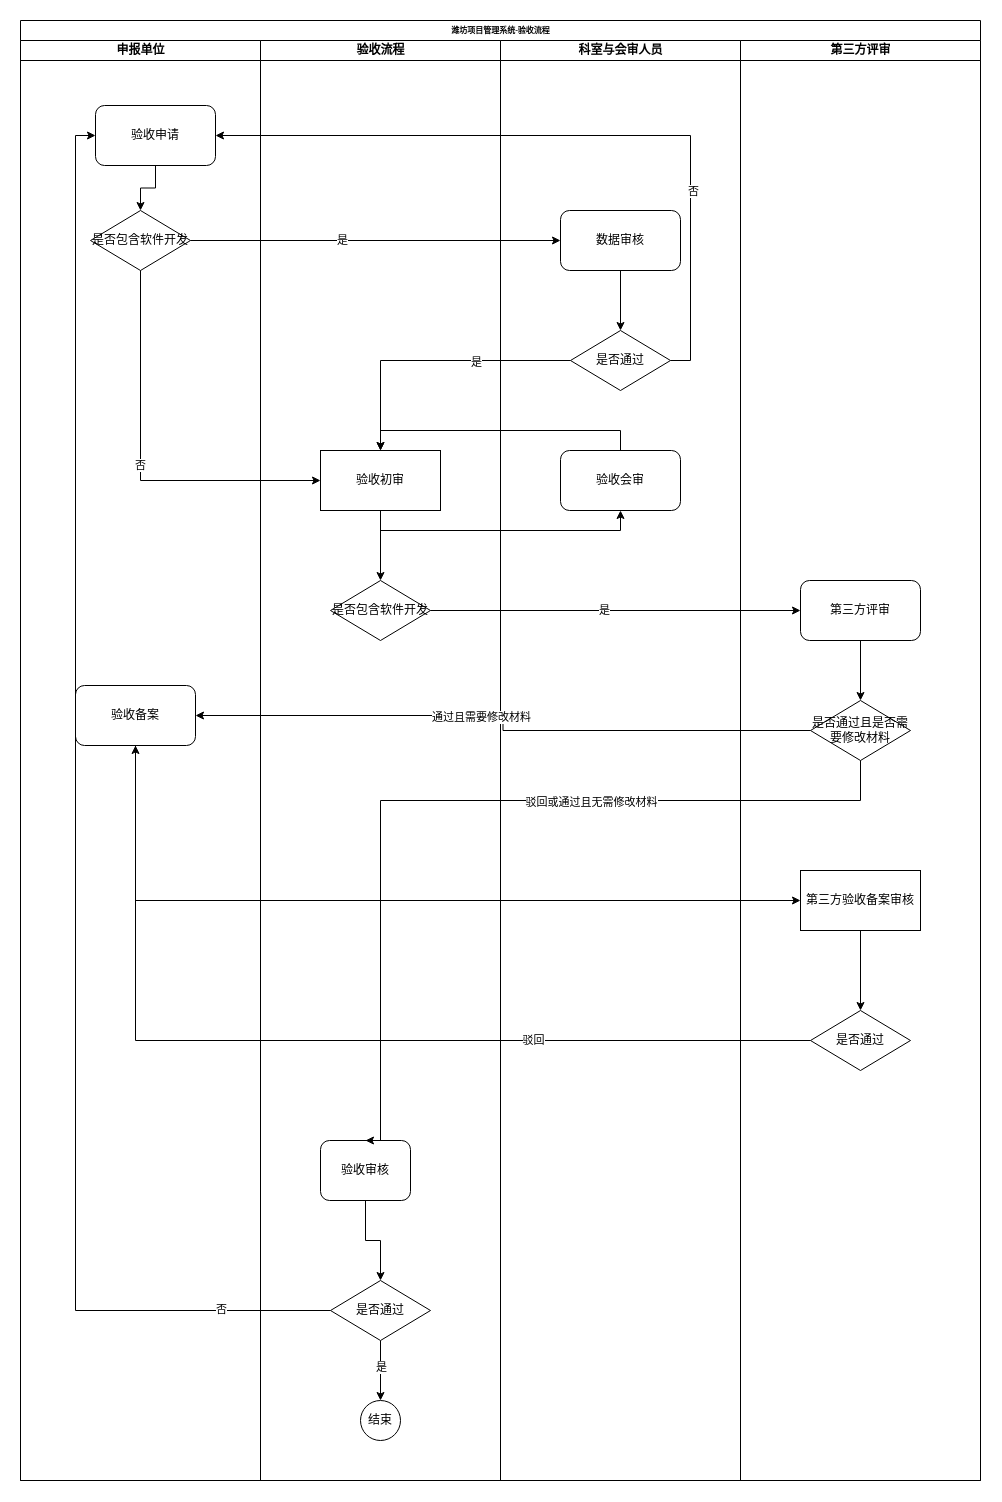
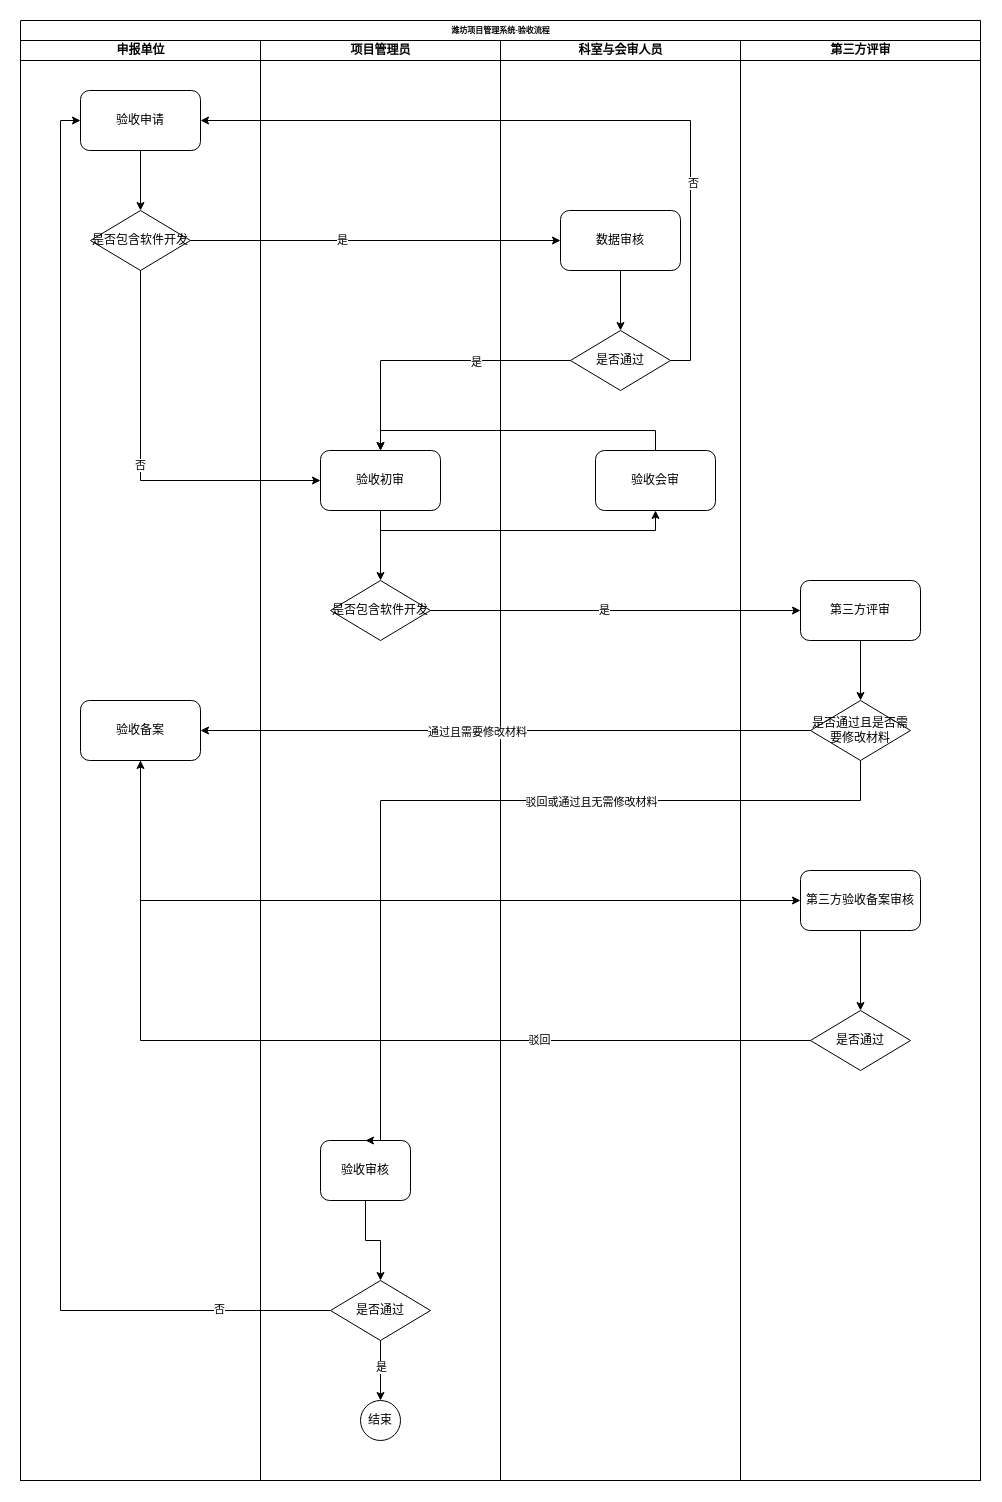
- <mxCell id="8" value="验收流程" style="swimlane;html=1;startSize=20;" vertex="1" parent="2"><mxGeometry x="240" y="20" width="240" height="1440" as="geometry" /></mxCell>
+ <mxCell id="8" value="项目管理员" style="swimlane;html=1;startSize=20;" vertex="1" parent="2"><mxGeometry x="240" y="20" width="240" height="1440" as="geometry" /></mxCell>
- <mxCell id="5" value="验收申请" style="rounded=1;whiteSpace=wrap;html=1;" vertex="1" parent="3"><mxGeometry x="75" y="65" width="120" height="60" as="geometry" /></mxCell>
+ <mxCell id="5" value="验收申请" style="rounded=1;whiteSpace=wrap;html=1;" vertex="1" parent="3"><mxGeometry x="60" y="50" width="120" height="60" as="geometry" /></mxCell>
- <mxCell id="10" value="验收初审" style="whiteSpace=wrap;html=1;rounded=0;" vertex="1" parent="8"><mxGeometry x="60" y="410" width="120" height="60" as="geometry" /></mxCell>
+ <mxCell id="10" value="验收初审" style="rounded=1;whiteSpace=wrap;html=1;" vertex="1" parent="8"><mxGeometry x="60" y="410" width="120" height="60" as="geometry" /></mxCell>
- <mxCell id="22" value="验收会审" style="rounded=1;whiteSpace=wrap;html=1;" vertex="1" parent="18"><mxGeometry x="60" y="410" width="120" height="60" as="geometry" /></mxCell>
+ <mxCell id="22" value="验收会审" style="rounded=1;whiteSpace=wrap;html=1;" vertex="1" parent="18"><mxGeometry x="95" y="410" width="120" height="60" as="geometry" /></mxCell>
- <mxCell id="7" value="验收备案" style="rounded=1;whiteSpace=wrap;html=1;" vertex="1" parent="3"><mxGeometry x="55" y="645" width="120" height="60" as="geometry" /></mxCell>
+ <mxCell id="7" value="验收备案" style="rounded=1;whiteSpace=wrap;html=1;" vertex="1" parent="3"><mxGeometry x="60" y="660" width="120" height="60" as="geometry" /></mxCell>
- <mxCell id="39" value="第三方验收备案审核" style="whiteSpace=wrap;html=1;rounded=0;" vertex="1" parent="34"><mxGeometry x="60" y="830" width="120" height="60" as="geometry" /></mxCell>
+ <mxCell id="39" value="第三方验收备案审核" style="rounded=1;whiteSpace=wrap;html=1;" vertex="1" parent="34"><mxGeometry x="60" y="830" width="120" height="60" as="geometry" /></mxCell>
